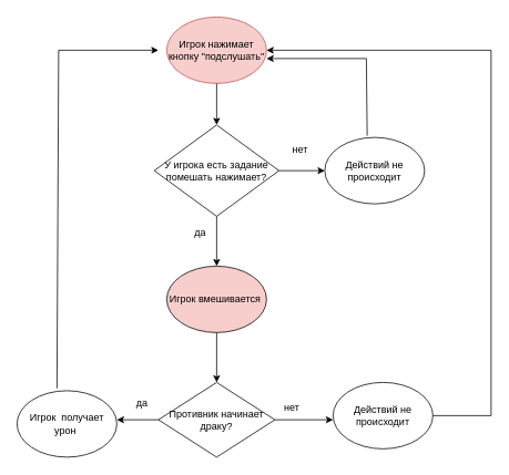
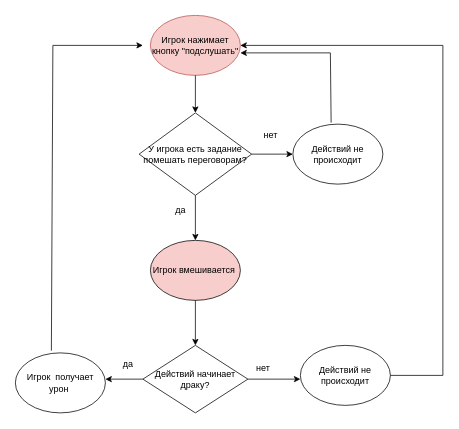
- <mxCell id="3" value="У игрока есть задание помешать нажимает?" style="rhombus;whiteSpace=wrap;html=1;" vertex="1" parent="1"><mxGeometry x="185" y="150" width="150" height="110" as="geometry" /></mxCell>
+ <mxCell id="3" value="У игрока есть задание помешать переговорам?" style="rhombus;whiteSpace=wrap;html=1;" vertex="1" parent="1"><mxGeometry x="185" y="150" width="150" height="110" as="geometry" /></mxCell>
- <mxCell id="13" value="Противник начинает драку?" style="rhombus;whiteSpace=wrap;html=1;" vertex="1" parent="1"><mxGeometry x="190" y="460" width="140" height="90" as="geometry" /></mxCell>
+ <mxCell id="13" value="Действий начинает драку?" style="rhombus;whiteSpace=wrap;html=1;" vertex="1" parent="1"><mxGeometry x="190" y="460" width="140" height="90" as="geometry" /></mxCell>
